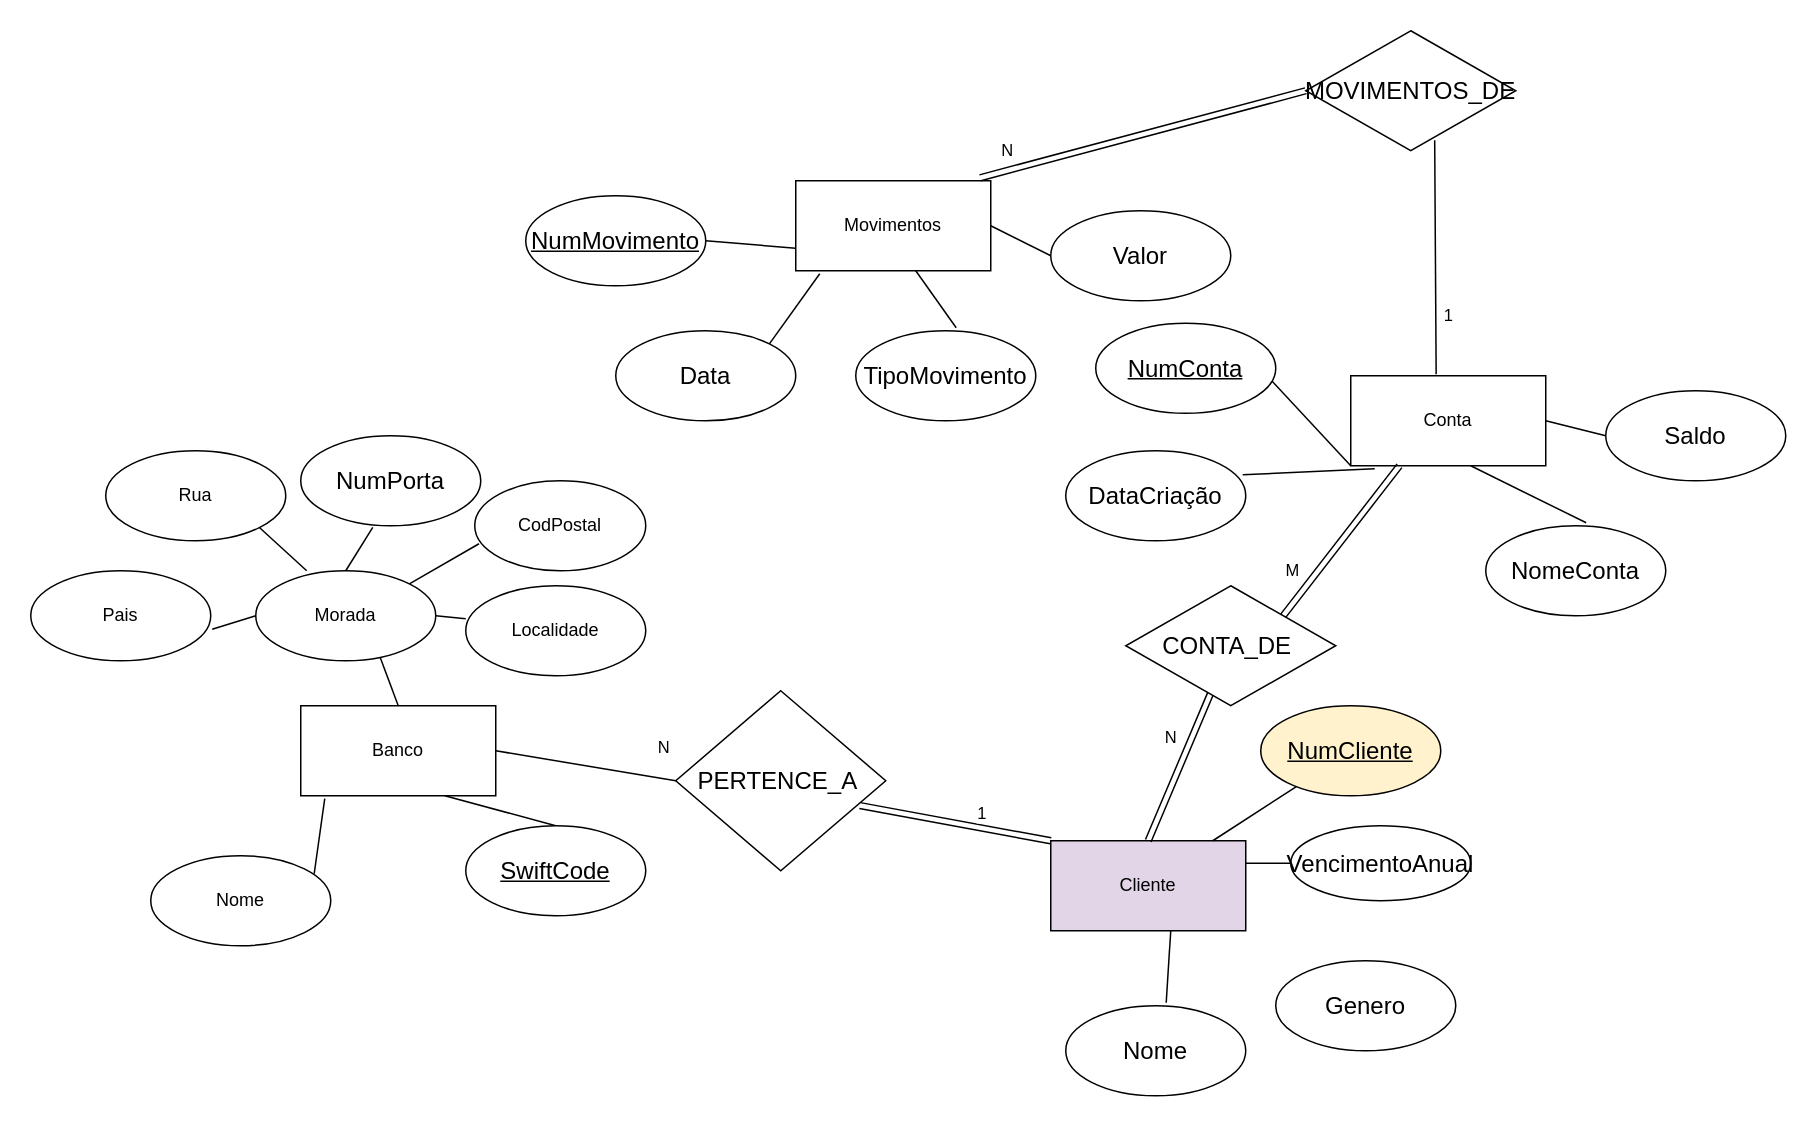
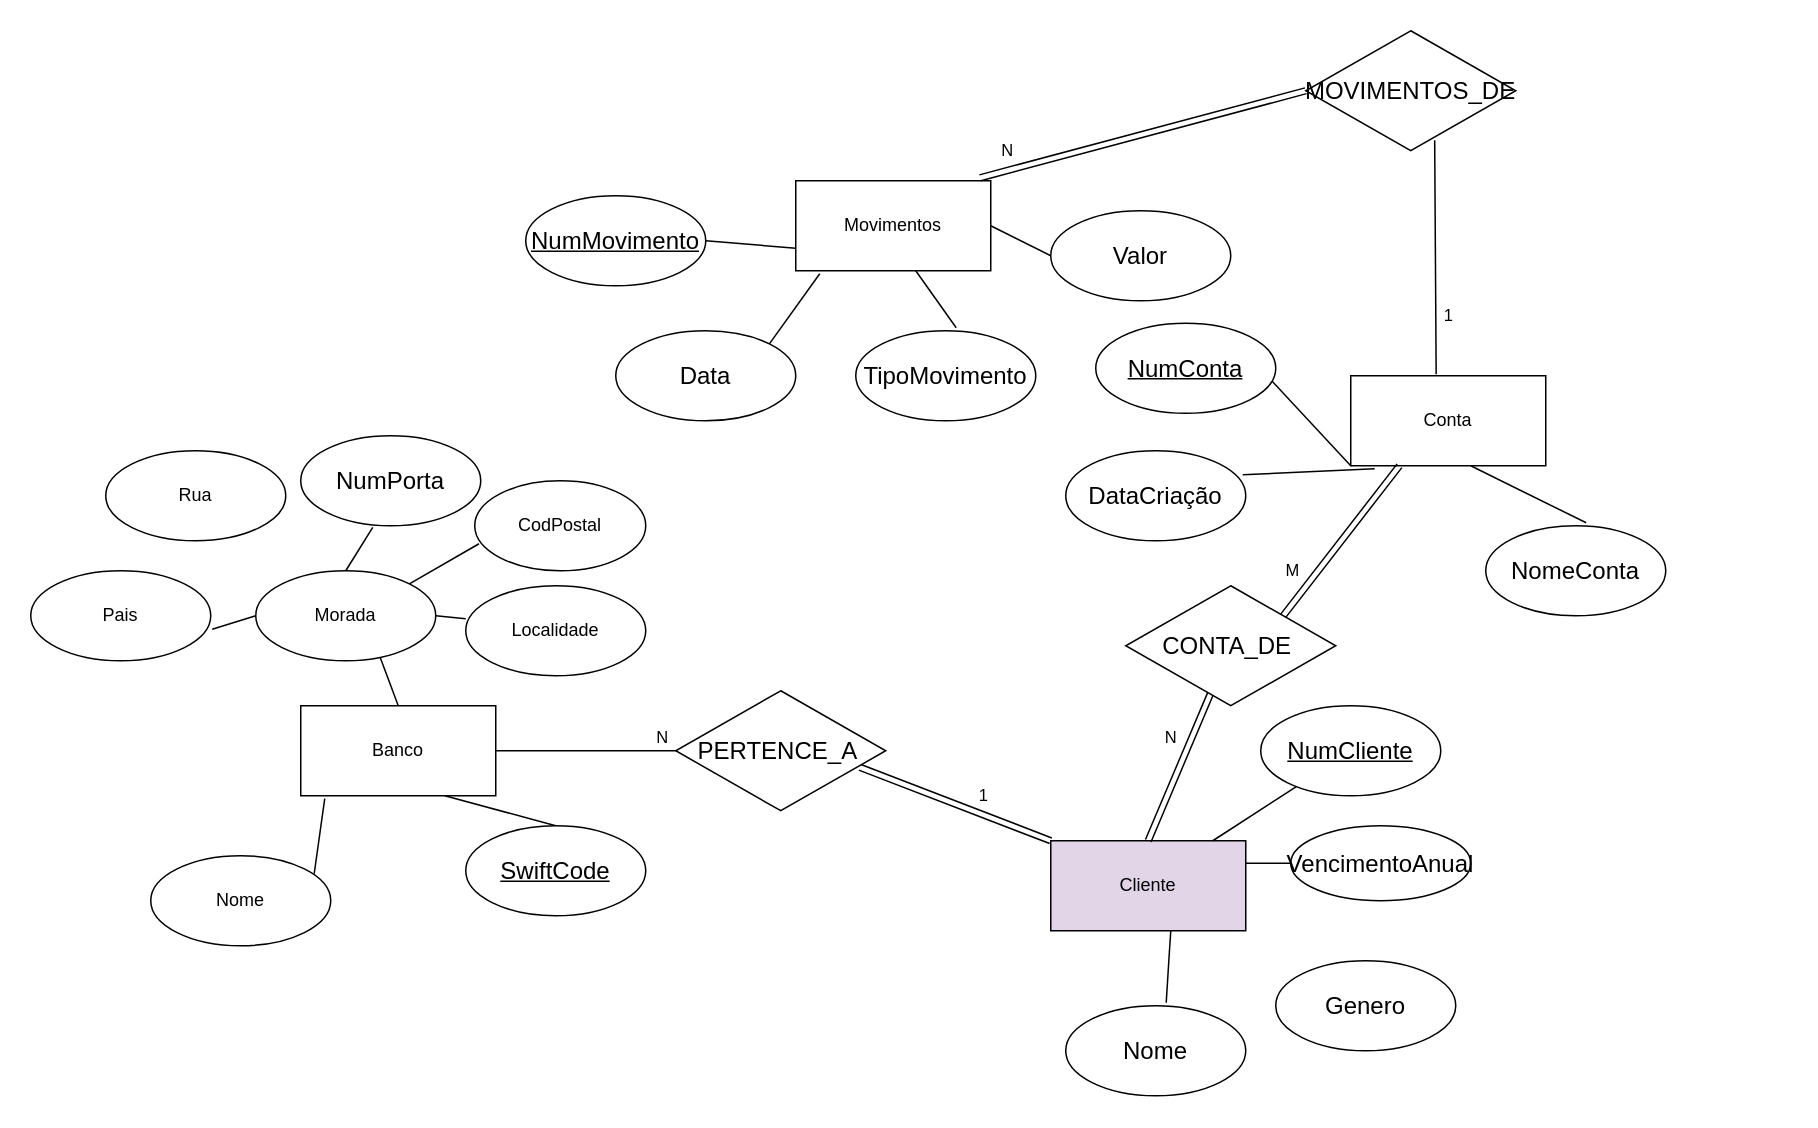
- <mxCell id="26" value="" style="endArrow=none;html=1;rounded=0;exitX=1;exitY=0.5;exitDx=0;exitDy=0;entryX=0;entryY=0.5;entryDx=0;entryDy=0;" parent="1" source="19" edge="1" target="33"><mxGeometry width="50" height="50" relative="1" as="geometry"><mxPoint x="1030" y="300" as="sourcePoint" /><mxPoint x="1080" y="280" as="targetPoint" /></mxGeometry></mxCell>
- <mxCell id="33" value="&lt;span id=&quot;docs-internal-guid-8ad2da3d-7fff-d9ae-4f75-444f9d3f8810&quot;&gt;&lt;span style=&quot;font-size: 12pt; font-family: Calibri, sans-serif; background-color: transparent; font-variant-numeric: normal; font-variant-east-asian: normal; font-variant-alternates: normal; font-variant-position: normal; font-variant-emoji: normal; vertical-align: baseline; white-space-collapse: preserve;&quot;&gt;Saldo&lt;/span&gt;&lt;/span&gt;" style="ellipse;whiteSpace=wrap;html=1;" vertex="1" parent="1"><mxGeometry x="1070" y="260" width="120" height="60" as="geometry" /></mxCell>
- <mxCell id="10" value="" style="endArrow=none;html=1;rounded=0;exitX=0.283;exitY=0;exitDx=0;exitDy=0;exitPerimeter=0;entryX=1;entryY=1;entryDx=0;entryDy=0;" parent="1" source="8" target="12" edge="1"><mxGeometry width="50" height="50" relative="1" as="geometry"><mxPoint x="210" y="380" as="sourcePoint" /><mxPoint x="180" y="340" as="targetPoint" /></mxGeometry></mxCell>
- <mxCell id="52" value="&lt;span id=&quot;docs-internal-guid-e115ba69-7fff-7baf-934f-6e3eded4246a&quot;&gt;&lt;span style=&quot;font-size: 12pt; font-family: Calibri, sans-serif; background-color: transparent; font-variant-numeric: normal; font-variant-east-asian: normal; font-variant-alternates: normal; font-variant-position: normal; font-variant-emoji: normal; text-decoration-line: underline; text-decoration-skip-ink: none; vertical-align: baseline; white-space-collapse: preserve;&quot;&gt;NumCliente&lt;/span&gt;&lt;/span&gt;" style="ellipse;whiteSpace=wrap;html=1;fillColor=#fff2cc;" vertex="1" parent="1"><mxGeometry x="840" y="470" width="120" height="60" as="geometry" /></mxCell>
+ <mxCell id="52" value="&lt;span id=&quot;docs-internal-guid-e115ba69-7fff-7baf-934f-6e3eded4246a&quot;&gt;&lt;span style=&quot;font-size: 12pt; font-family: Calibri, sans-serif; background-color: transparent; font-variant-numeric: normal; font-variant-east-asian: normal; font-variant-alternates: normal; font-variant-position: normal; font-variant-emoji: normal; text-decoration-line: underline; text-decoration-skip-ink: none; vertical-align: baseline; white-space-collapse: preserve;&quot;&gt;NumCliente&lt;/span&gt;&lt;/span&gt;" style="ellipse;whiteSpace=wrap;html=1;" vertex="1" parent="1"><mxGeometry x="840" y="470" width="120" height="60" as="geometry" /></mxCell>
- <mxCell id="43" value="&lt;span id=&quot;docs-internal-guid-8611449a-7fff-d7ca-2b7d-17b387d25186&quot;&gt;&lt;span style=&quot;font-size: 12pt; font-family: Calibri, sans-serif; background-color: transparent; font-variant-numeric: normal; font-variant-east-asian: normal; font-variant-alternates: normal; font-variant-position: normal; font-variant-emoji: normal; vertical-align: baseline; white-space-collapse: preserve;&quot;&gt;PERTENCE_A &lt;/span&gt;&lt;/span&gt;" style="shape=rhombus;perimeter=rhombusPerimeter;whiteSpace=wrap;html=1;align=center;" vertex="1" parent="1"><mxGeometry x="450" y="460" width="140" height="120" as="geometry" /></mxCell>
+ <mxCell id="43" value="&lt;span id=&quot;docs-internal-guid-8611449a-7fff-d7ca-2b7d-17b387d25186&quot;&gt;&lt;span style=&quot;font-size: 12pt; font-family: Calibri, sans-serif; background-color: transparent; font-variant-numeric: normal; font-variant-east-asian: normal; font-variant-alternates: normal; font-variant-position: normal; font-variant-emoji: normal; vertical-align: baseline; white-space-collapse: preserve;&quot;&gt;PERTENCE_A &lt;/span&gt;&lt;/span&gt;" style="shape=rhombus;perimeter=rhombusPerimeter;whiteSpace=wrap;html=1;align=center;" vertex="1" parent="1"><mxGeometry x="450" y="460" width="140" height="80" as="geometry" /></mxCell>
